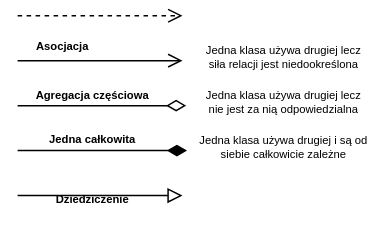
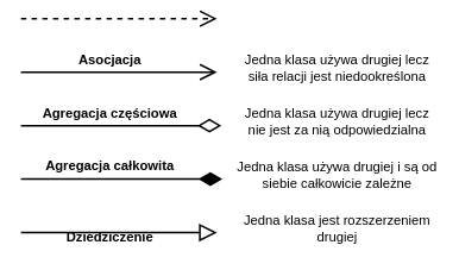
- <mxCell id="7" value="Asocjacja" style="text;html=1;strokeColor=none;fillColor=none;align=center;verticalAlign=middle;whiteSpace=wrap;rounded=0;fontStyle=1;fontSize=15;" vertex="1" parent="1"><mxGeometry x="30" y="45" width="100" height="30" as="geometry" /></mxCell>
+ <mxCell id="7" value="Asocjacja" style="text;html=1;strokeColor=none;fillColor=none;align=center;verticalAlign=middle;whiteSpace=wrap;rounded=0;fontStyle=1;fontSize=15;" vertex="1" parent="1"><mxGeometry x="70" y="50" width="100" height="30" as="geometry" /></mxCell>
- <mxCell id="9" value="Jedna całkowita" style="text;html=1;strokeColor=none;fillColor=none;align=center;verticalAlign=middle;whiteSpace=wrap;rounded=0;fontStyle=1;fontSize=15;" vertex="1" parent="1"><mxGeometry x="25" y="170" width="190" height="30" as="geometry" /></mxCell>
+ <mxCell id="9" value="Agregacja całkowita" style="text;html=1;strokeColor=none;fillColor=none;align=center;verticalAlign=middle;whiteSpace=wrap;rounded=0;fontStyle=1;fontSize=15;" vertex="1" parent="1"><mxGeometry x="25" y="170" width="190" height="30" as="geometry" /></mxCell>
+ <mxCell id="14" value="Jedna klasa jest rozszerzeniem drugiej" style="text;html=1;strokeColor=none;fillColor=none;align=center;verticalAlign=middle;whiteSpace=wrap;rounded=0;fontSize=15;" vertex="1" parent="1"><mxGeometry x="260" y="240" width="230" height="30" as="geometry" /></mxCell>
